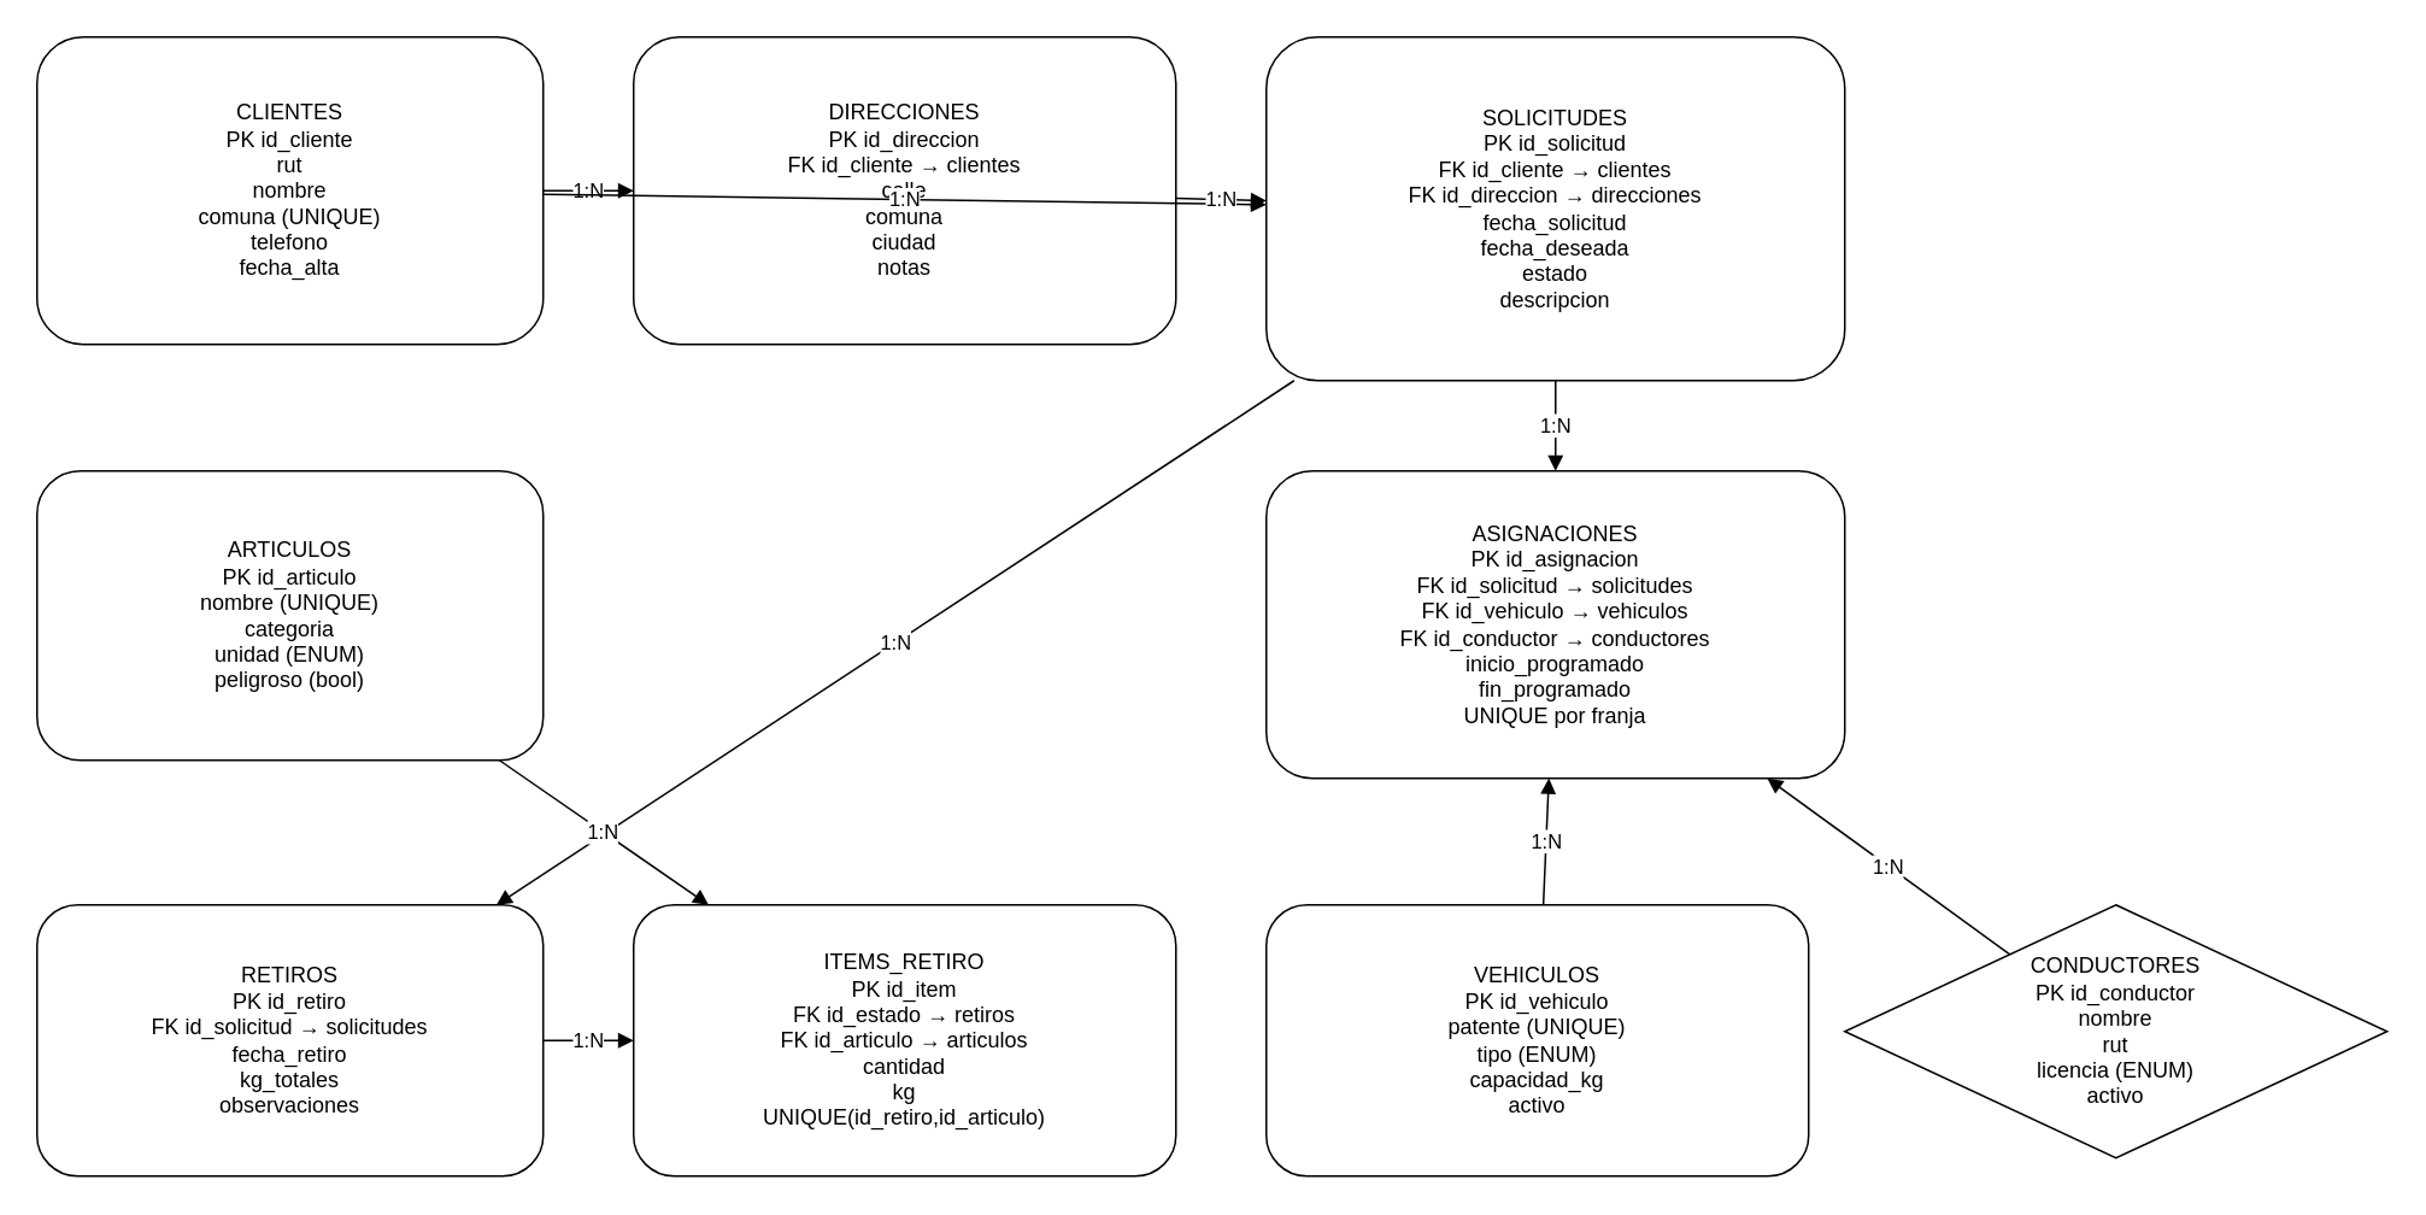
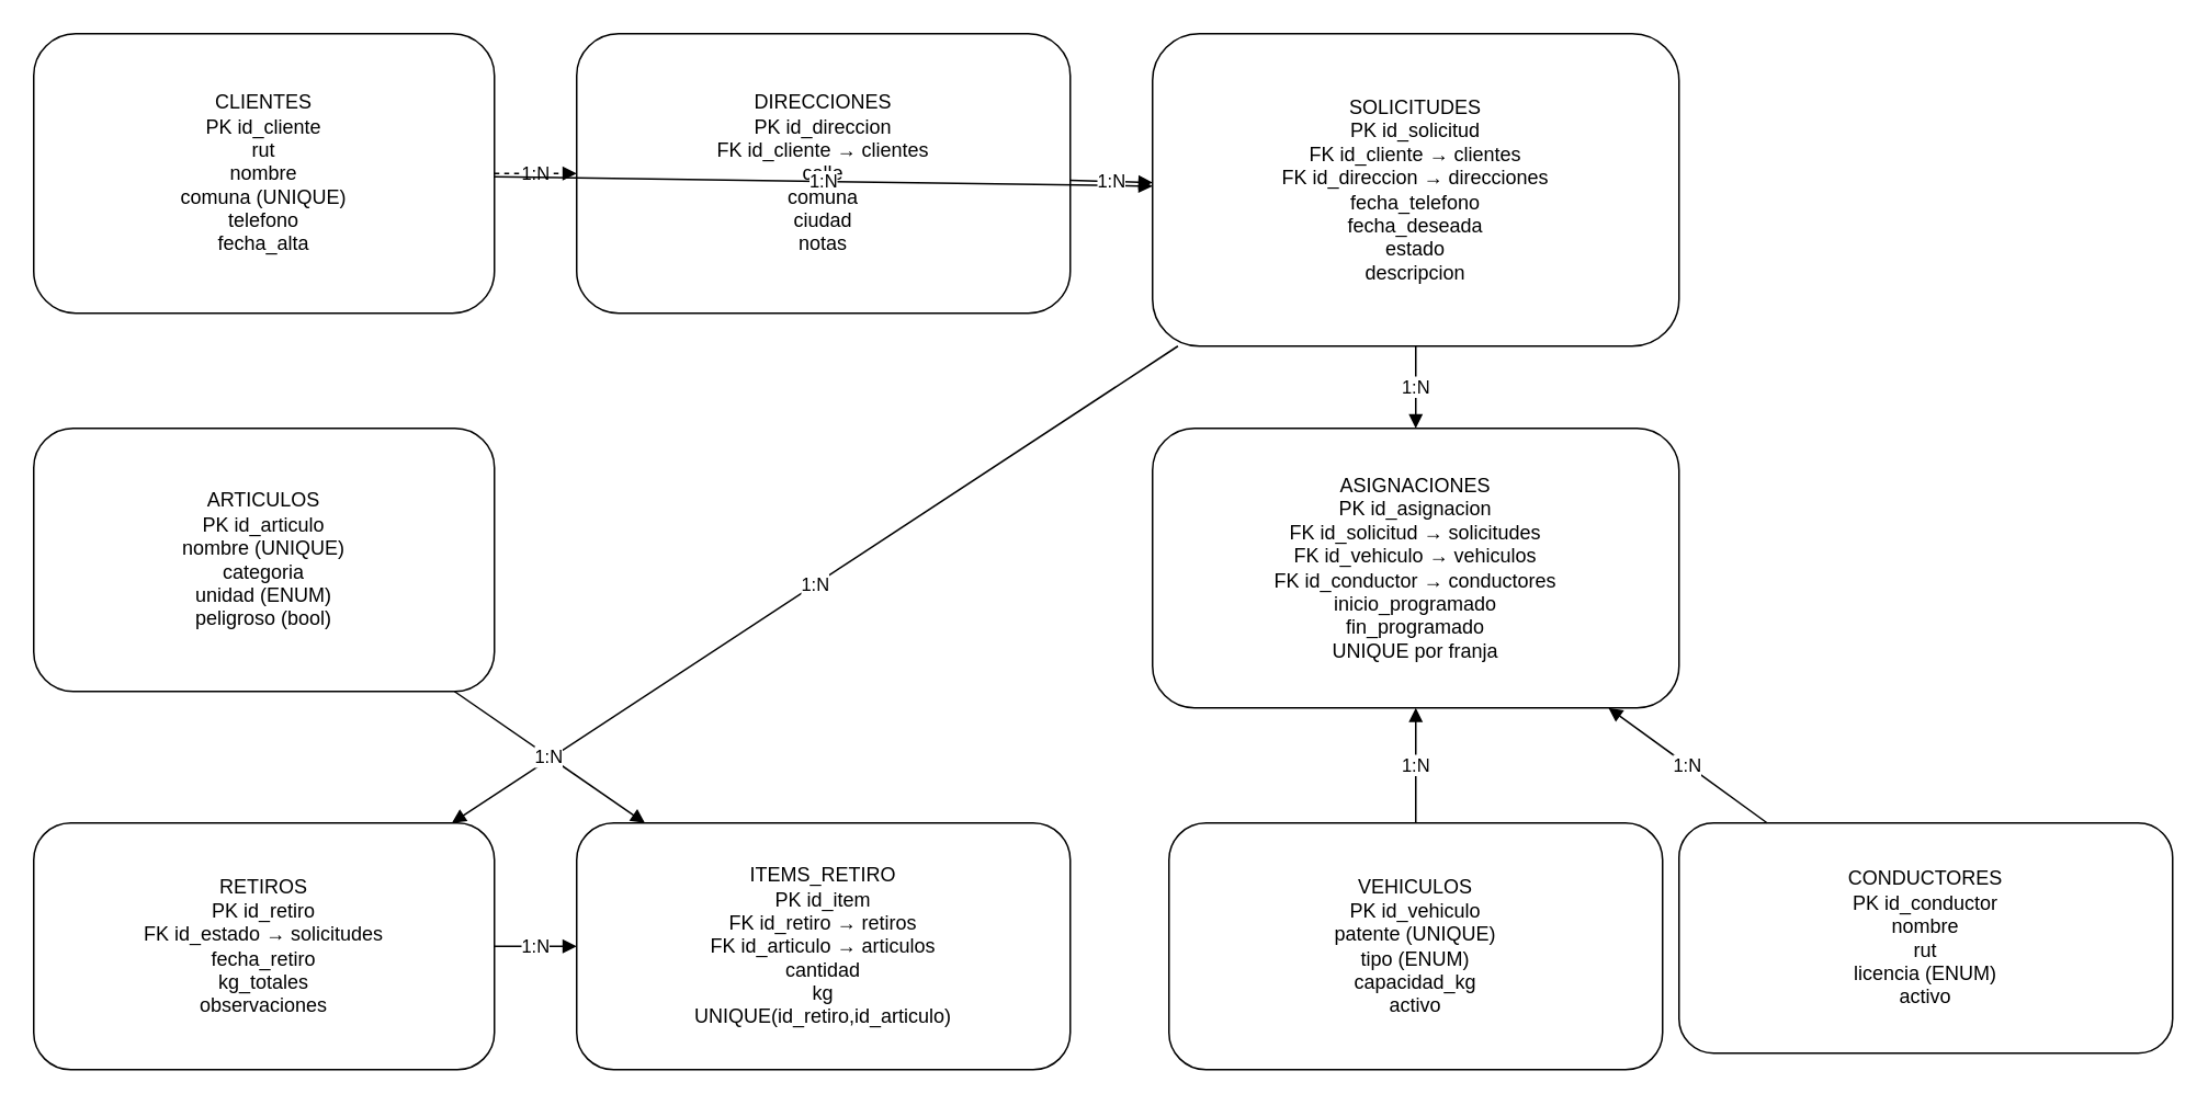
- <mxCell id="11" value="1:N" style="endArrow=block;endFill=1;html=1;" edge="1" parent="1" source="2" target="3"><mxGeometry relative="1" as="geometry" /></mxCell>
+ <mxCell id="11" value="1:N" style="endArrow=block;endFill=1;html=1;dashed=1;" edge="1" parent="1" source="2" target="3"><mxGeometry relative="1" as="geometry" /></mxCell>
- <mxCell id="4" value="SOLICITUDES&#10;PK id_solicitud&#10;FK id_cliente → clientes&#10;FK id_direccion → direcciones&#10;fecha_solicitud&#10;fecha_deseada&#10;estado&#10;descripcion" style="rounded=1;whiteSpace=wrap;html=1;fillColor=#FFFFFF;strokeColor=#000000;" vertex="1" parent="1"><mxGeometry x="700" y="20" width="320" height="190" as="geometry" /></mxCell>
+ <mxCell id="4" value="SOLICITUDES&#10;PK id_solicitud&#10;FK id_cliente → clientes&#10;FK id_direccion → direcciones&#10;fecha_telefono&#10;fecha_deseada&#10;estado&#10;descripcion" style="rounded=1;whiteSpace=wrap;html=1;fillColor=#FFFFFF;strokeColor=#000000;" vertex="1" parent="1"><mxGeometry x="700" y="20" width="320" height="190" as="geometry" /></mxCell>
- <mxCell id="10" value="CONDUCTORES&#10;PK id_conductor&#10;nombre&#10;rut&#10;licencia (ENUM)&#10;activo" style="rhombus;whiteSpace=wrap;html=1;fillColor=#FFFFFF;strokeColor=#000000;" vertex="1" parent="1"><mxGeometry x="1020" y="500" width="300" height="140" as="geometry" /></mxCell>
+ <mxCell id="10" value="CONDUCTORES&#10;PK id_conductor&#10;nombre&#10;rut&#10;licencia (ENUM)&#10;activo" style="rounded=1;whiteSpace=wrap;html=1;fillColor=#FFFFFF;strokeColor=#000000;" vertex="1" parent="1"><mxGeometry x="1020" y="500" width="300" height="140" as="geometry" /></mxCell>
- <mxCell id="7" value="RETIROS&#10;PK id_retiro&#10;FK id_solicitud → solicitudes&#10;fecha_retiro&#10;kg_totales&#10;observaciones" style="rounded=1;whiteSpace=wrap;html=1;fillColor=#FFFFFF;strokeColor=#000000;" vertex="1" parent="1"><mxGeometry x="20" y="500" width="280" height="150" as="geometry" /></mxCell>
+ <mxCell id="7" value="RETIROS&#10;PK id_retiro&#10;FK id_estado → solicitudes&#10;fecha_retiro&#10;kg_totales&#10;observaciones" style="rounded=1;whiteSpace=wrap;html=1;fillColor=#FFFFFF;strokeColor=#000000;" vertex="1" parent="1"><mxGeometry x="20" y="500" width="280" height="150" as="geometry" /></mxCell>
- <mxCell id="8" value="ITEMS_RETIRO&#10;PK id_item&#10;FK id_estado → retiros&#10;FK id_articulo → articulos&#10;cantidad&#10;kg&#10;UNIQUE(id_retiro,id_articulo)" style="rounded=1;whiteSpace=wrap;html=1;fillColor=#FFFFFF;strokeColor=#000000;" vertex="1" parent="1"><mxGeometry x="350" y="500" width="300" height="150" as="geometry" /></mxCell>
+ <mxCell id="8" value="ITEMS_RETIRO&#10;PK id_item&#10;FK id_retiro → retiros&#10;FK id_articulo → articulos&#10;cantidad&#10;kg&#10;UNIQUE(id_retiro,id_articulo)" style="rounded=1;whiteSpace=wrap;html=1;fillColor=#FFFFFF;strokeColor=#000000;" vertex="1" parent="1"><mxGeometry x="350" y="500" width="300" height="150" as="geometry" /></mxCell>
- <mxCell id="9" value="VEHICULOS&#10;PK id_vehiculo&#10;patente (UNIQUE)&#10;tipo (ENUM)&#10;capacidad_kg&#10;activo" style="rounded=1;whiteSpace=wrap;html=1;fillColor=#FFFFFF;strokeColor=#000000;" vertex="1" parent="1"><mxGeometry x="700" y="500" width="300" height="150" as="geometry" /></mxCell>
+ <mxCell id="9" value="VEHICULOS&#10;PK id_vehiculo&#10;patente (UNIQUE)&#10;tipo (ENUM)&#10;capacidad_kg&#10;activo" style="rounded=1;whiteSpace=wrap;html=1;fillColor=#FFFFFF;strokeColor=#000000;" vertex="1" parent="1"><mxGeometry x="710" y="500" width="300" height="150" as="geometry" /></mxCell>
